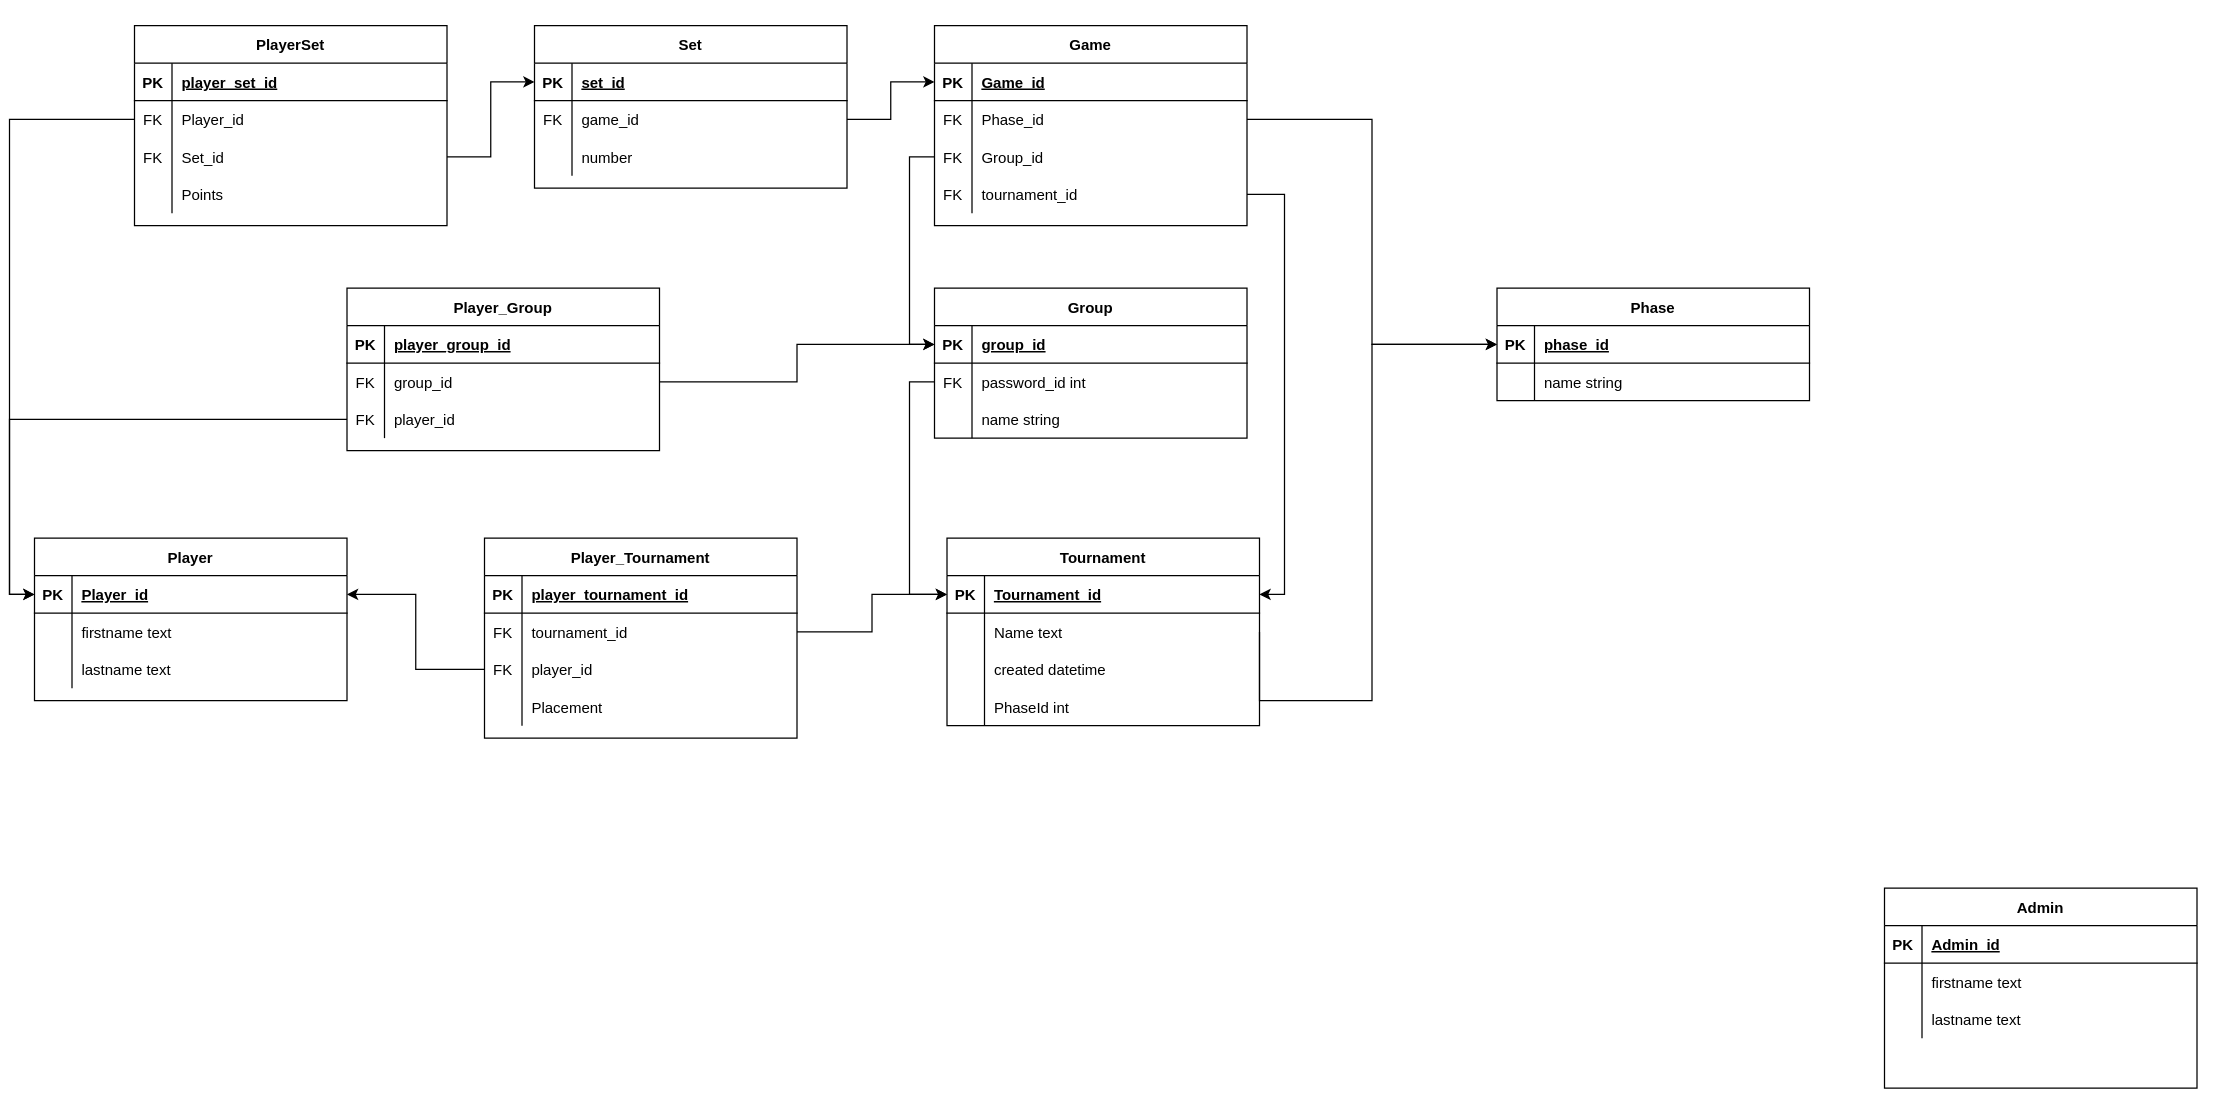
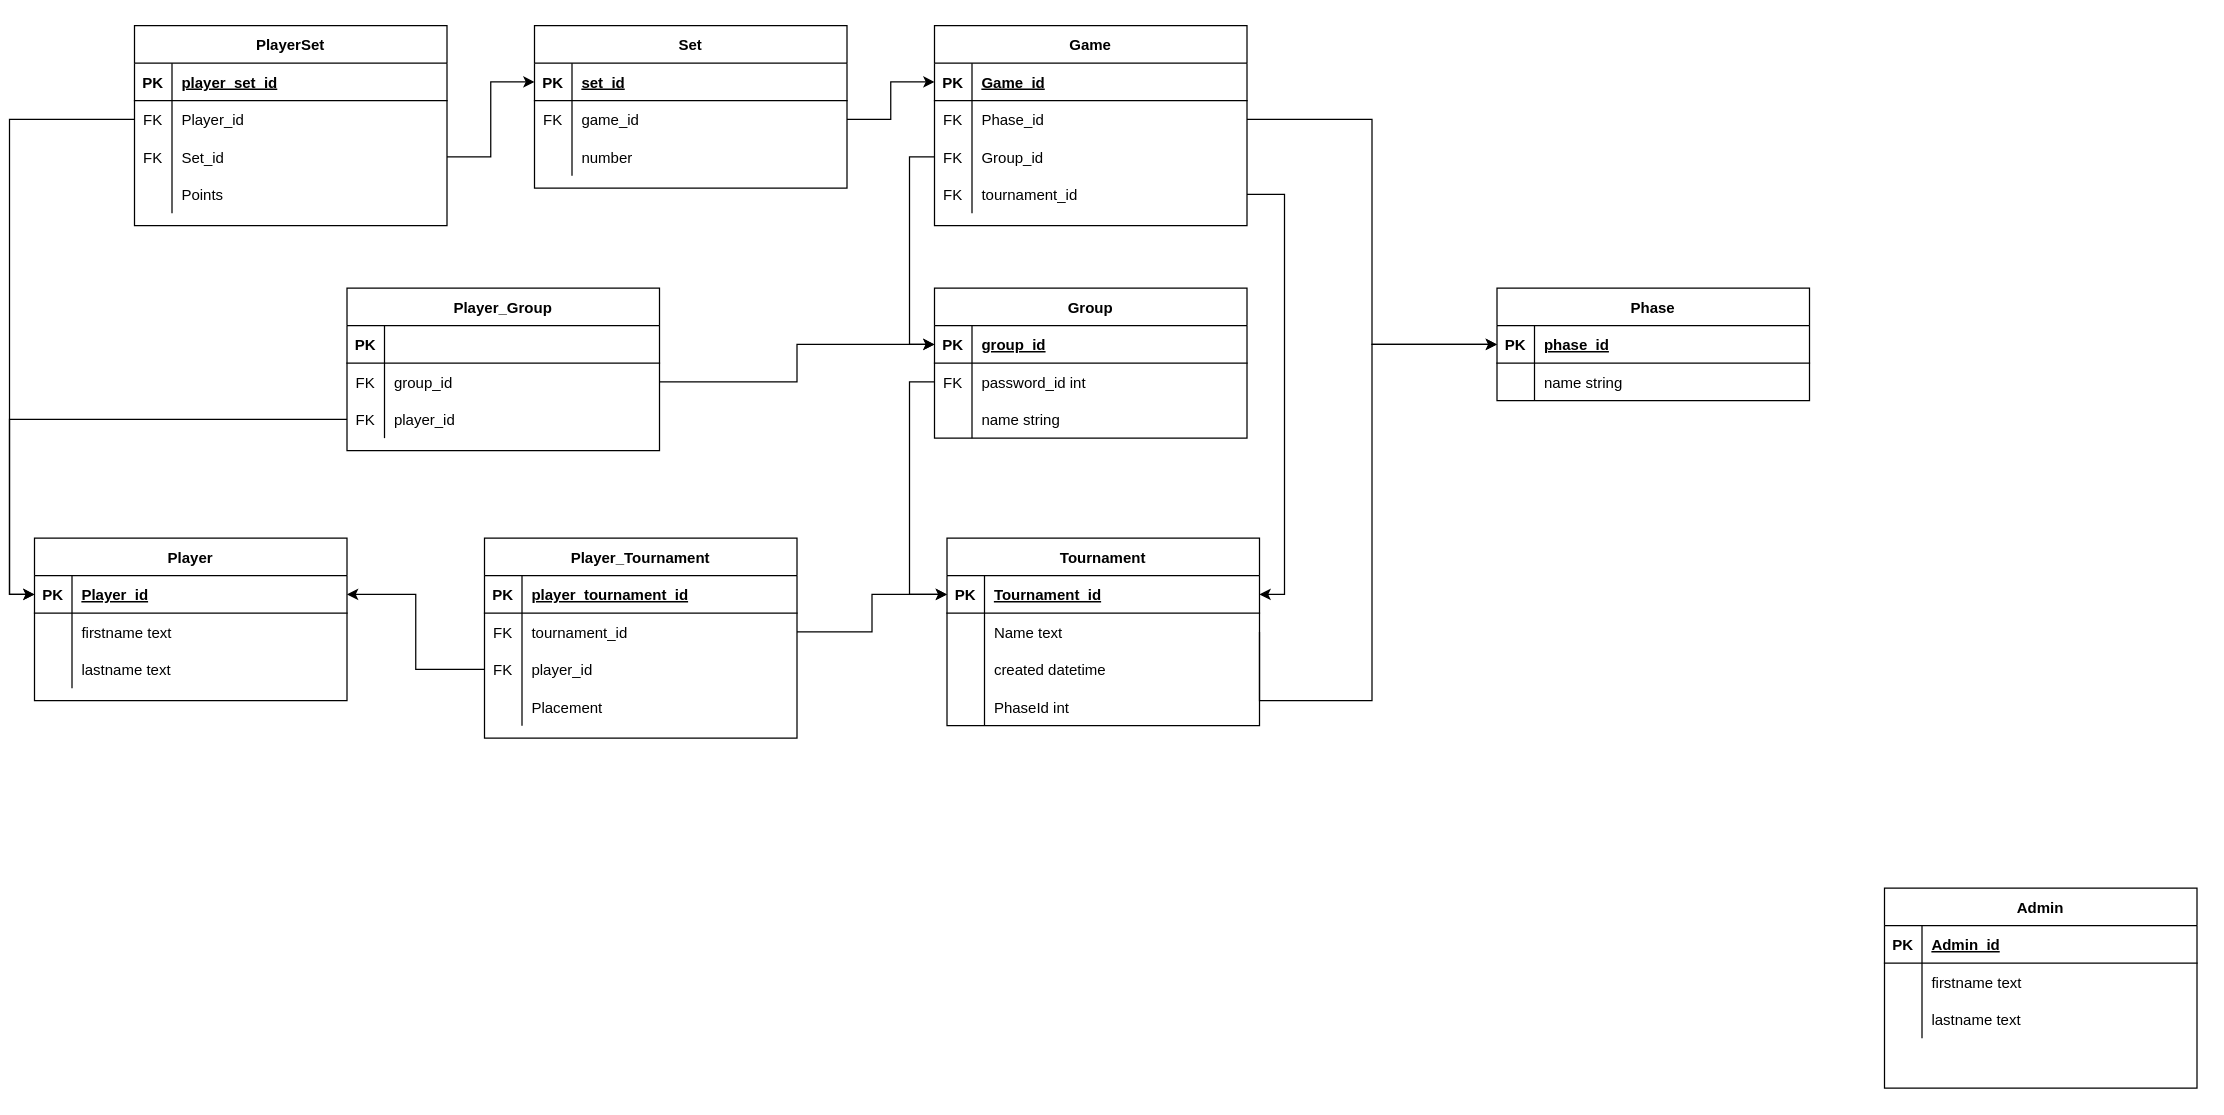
- <mxCell id="73" value="player_group_id" style="shape=partialRectangle;overflow=hidden;connectable=0;fillColor=none;top=0;left=0;bottom=0;right=0;align=left;spacingLeft=6;fontStyle=5;" parent="71" vertex="1"><mxGeometry x="30" width="220" height="30" as="geometry"><mxRectangle width="220" height="30" as="alternateBounds" /></mxGeometry></mxCell>
